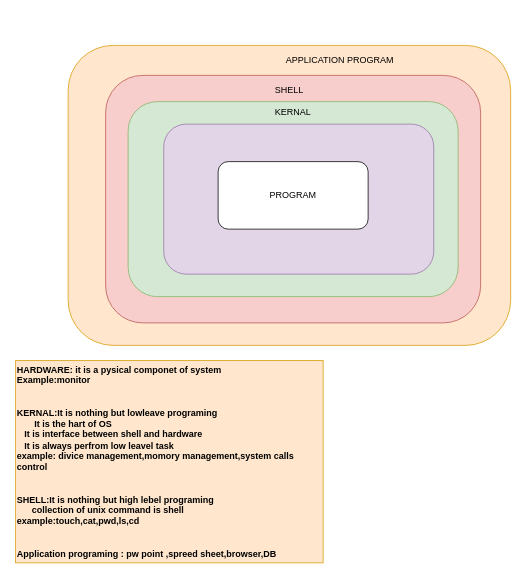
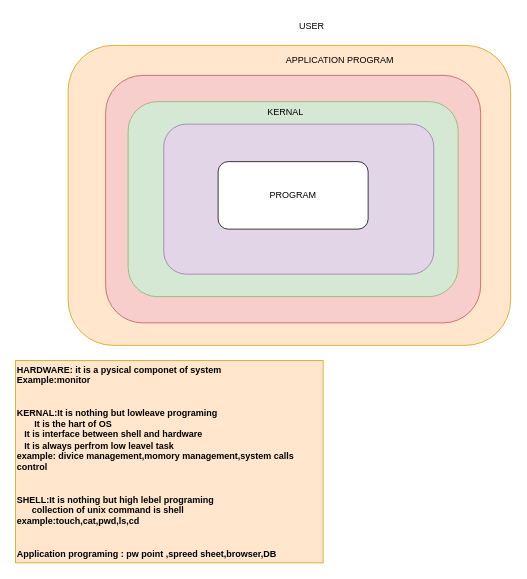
+ <mxCell id="4" value="USER" style="text;html=1;strokeColor=none;fillColor=none;align=center;verticalAlign=middle;whiteSpace=wrap;rounded=0;" vertex="1" parent="1"><mxGeometry x="330" y="20" width="170" height="30" as="geometry" /></mxCell>
- <mxCell id="8" value="SHELL" style="text;html=1;strokeColor=none;fillColor=none;align=center;verticalAlign=middle;whiteSpace=wrap;rounded=0;" vertex="1" parent="1"><mxGeometry x="285" y="110" width="200" height="20" as="geometry" /></mxCell>
- <mxCell id="10" value="KERNAL" style="text;html=1;strokeColor=none;fillColor=none;align=center;verticalAlign=middle;whiteSpace=wrap;rounded=0;" vertex="1" parent="1"><mxGeometry x="370" y="139" width="40" height="20" as="geometry" /></mxCell>
+ <mxCell id="10" value="KERNAL" style="text;html=1;strokeColor=none;fillColor=none;align=center;verticalAlign=middle;whiteSpace=wrap;rounded=0;" vertex="1" parent="1"><mxGeometry x="360" y="139" width="40" height="20" as="geometry" /></mxCell>
